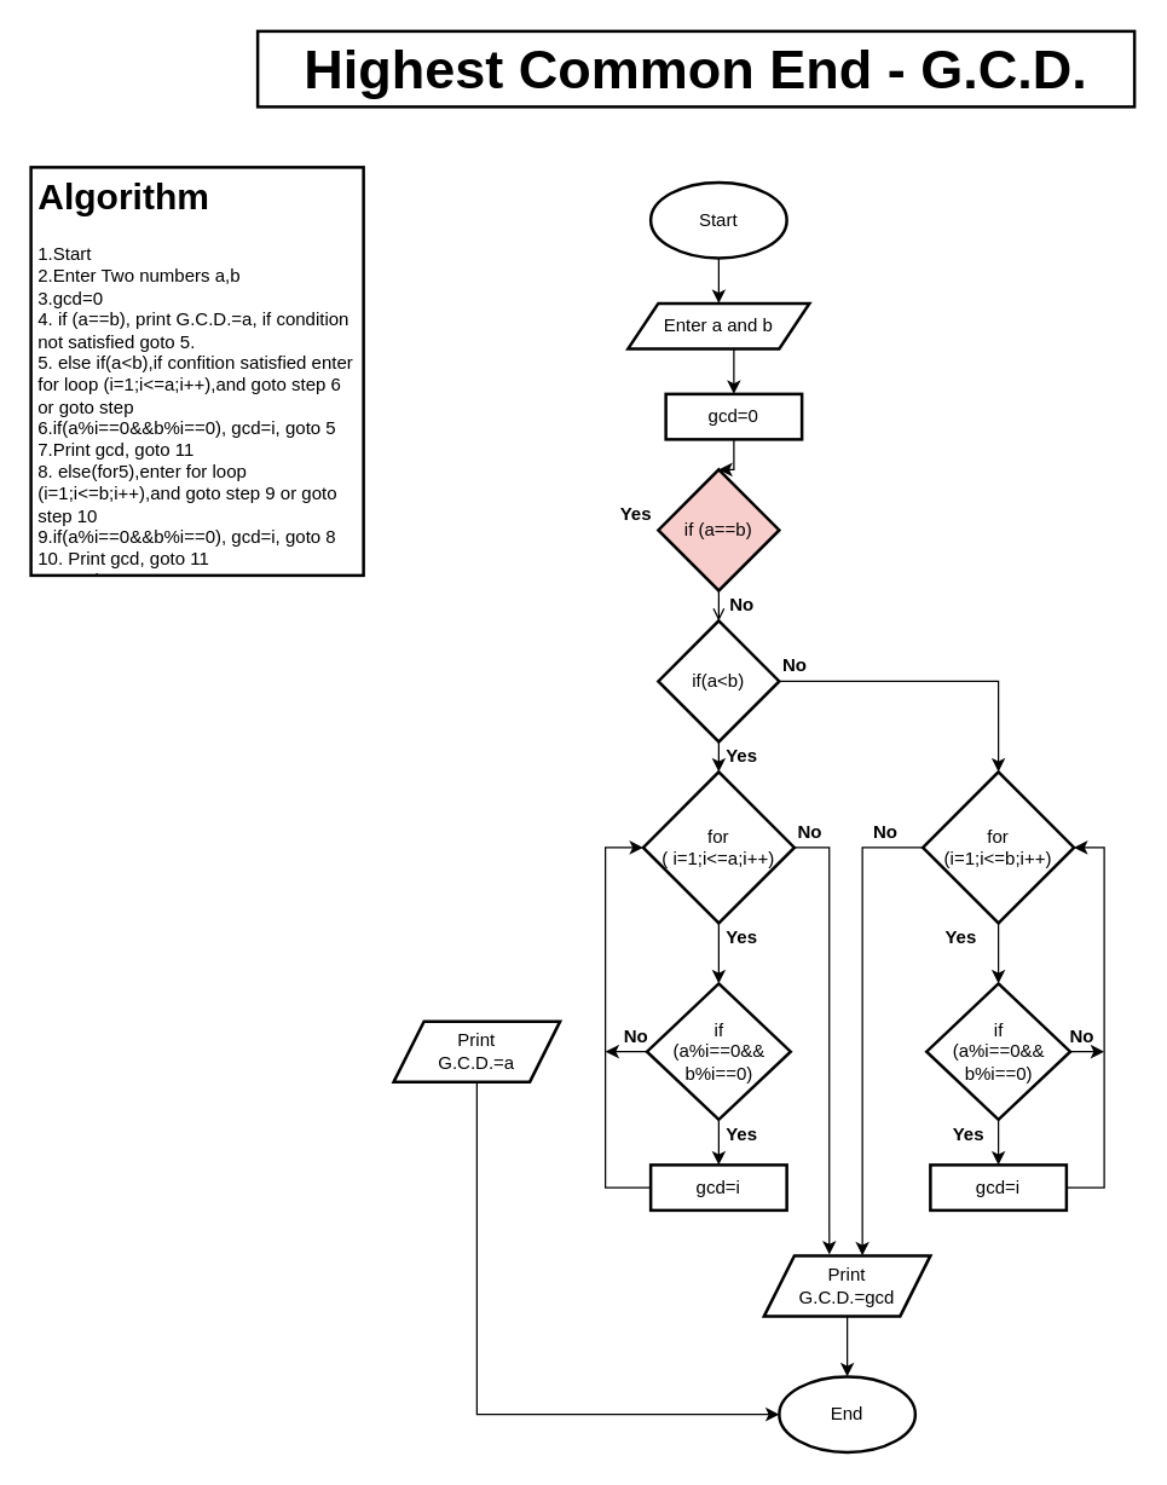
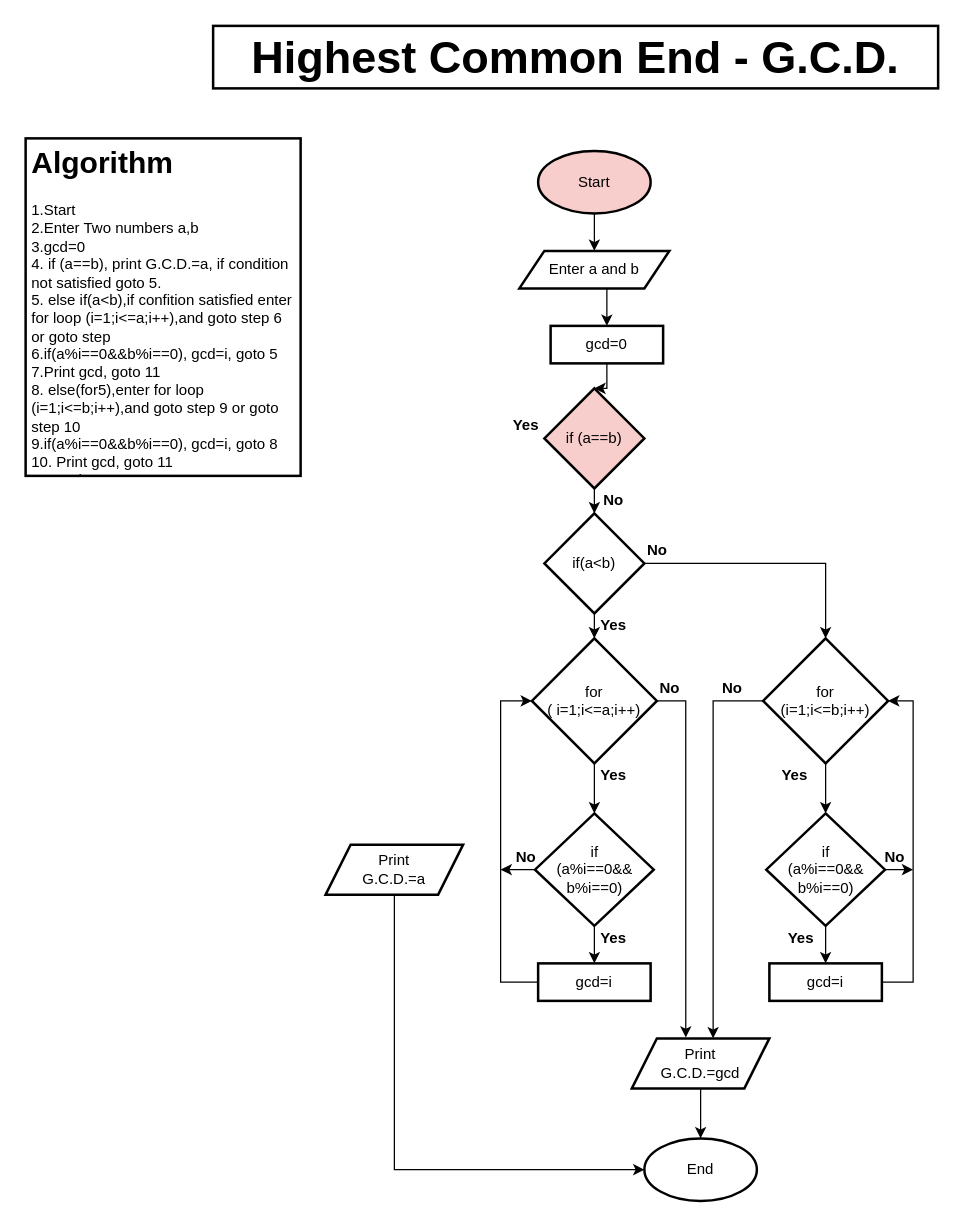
- <mxCell id="5" value="Start" style="ellipse;whiteSpace=wrap;html=1;strokeColor=#000000;strokeWidth=2;" vertex="1" parent="1"><mxGeometry x="430" y="120" width="90" height="50" as="geometry" /></mxCell>
+ <mxCell id="5" value="Start" style="ellipse;whiteSpace=wrap;html=1;strokeColor=#000000;strokeWidth=2;fillColor=#f8cecc;" vertex="1" parent="1"><mxGeometry x="430" y="120" width="90" height="50" as="geometry" /></mxCell>
- <mxCell id="9" style="edgeStyle=orthogonalEdgeStyle;rounded=0;orthogonalLoop=1;jettySize=auto;html=1;exitX=0.5;exitY=1;exitDx=0;exitDy=0;endArrow=open;" edge="1" parent="1" source="10" target="17"><mxGeometry relative="1" as="geometry"><mxPoint x="475.286" y="430" as="targetPoint" /></mxGeometry></mxCell>
+ <mxCell id="9" style="edgeStyle=orthogonalEdgeStyle;rounded=0;orthogonalLoop=1;jettySize=auto;html=1;exitX=0.5;exitY=1;exitDx=0;exitDy=0;" edge="1" parent="1" source="10" target="17"><mxGeometry relative="1" as="geometry"><mxPoint x="475.286" y="430" as="targetPoint" /></mxGeometry></mxCell>
